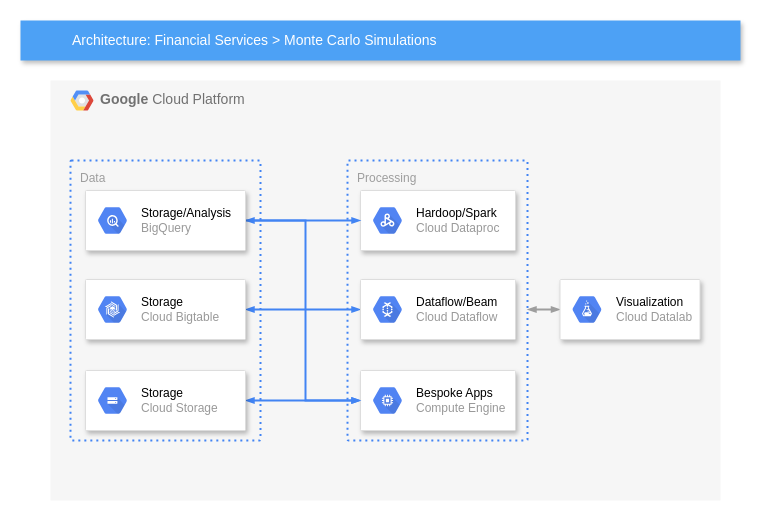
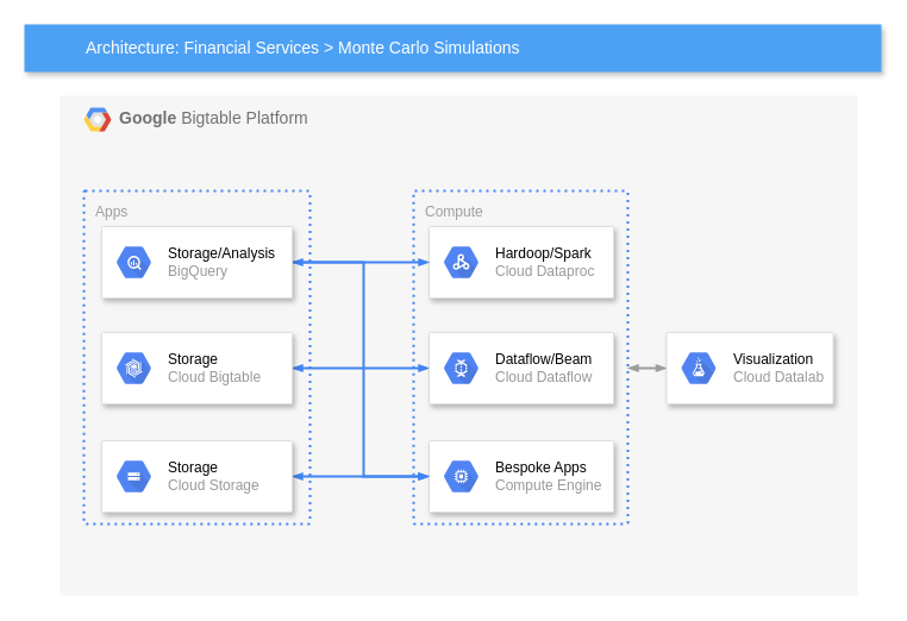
- <mxCell id="2" value="&lt;b&gt;Google &lt;/b&gt;Cloud Platform" style="fillColor=#F6F6F6;strokeColor=none;shadow=0;gradientColor=none;fontSize=14;align=left;spacing=10;fontColor=#717171;9E9E9E;verticalAlign=top;spacingTop=-4;fontStyle=0;spacingLeft=40;html=1;" parent="1" vertex="1"><mxGeometry x="50" y="80" width="670" height="420" as="geometry" /></mxCell>
+ <mxCell id="2" value="&lt;b&gt;Google &lt;/b&gt;Bigtable Platform" style="fillColor=#F6F6F6;strokeColor=none;shadow=0;gradientColor=none;fontSize=14;align=left;spacing=10;fontColor=#717171;9E9E9E;verticalAlign=top;spacingTop=-4;fontStyle=0;spacingLeft=40;html=1;" parent="1" vertex="1"><mxGeometry x="50" y="80" width="670" height="420" as="geometry" /></mxCell>
- <mxCell id="5" value="Data" style="rounded=1;absoluteArcSize=1;arcSize=2;html=1;strokeColor=#4284F3;gradientColor=none;shadow=0;dashed=1;fontSize=12;fontColor=#9E9E9E;align=left;verticalAlign=top;spacing=10;spacingTop=-4;fillColor=none;dashPattern=1 2;strokeWidth=2;" parent="1" vertex="1"><mxGeometry x="70" y="160" width="190" height="280" as="geometry" /></mxCell>
+ <mxCell id="5" value="Apps" style="rounded=1;absoluteArcSize=1;arcSize=2;html=1;strokeColor=#4284F3;gradientColor=none;shadow=0;dashed=1;fontSize=12;fontColor=#9E9E9E;align=left;verticalAlign=top;spacing=10;spacingTop=-4;fillColor=none;dashPattern=1 2;strokeWidth=2;" parent="1" vertex="1"><mxGeometry x="70" y="160" width="190" height="280" as="geometry" /></mxCell>
- <mxCell id="4" value="Processing" style="rounded=1;absoluteArcSize=1;arcSize=2;html=1;strokeColor=#4284F3;gradientColor=none;shadow=0;dashed=1;fontSize=12;fontColor=#9E9E9E;align=left;verticalAlign=top;spacing=10;spacingTop=-4;fillColor=none;dashPattern=1 2;strokeWidth=2;" parent="1" vertex="1"><mxGeometry x="347" y="160" width="180" height="280" as="geometry" /></mxCell>
+ <mxCell id="4" value="Compute" style="rounded=1;absoluteArcSize=1;arcSize=2;html=1;strokeColor=#4284F3;gradientColor=none;shadow=0;dashed=1;fontSize=12;fontColor=#9E9E9E;align=left;verticalAlign=top;spacing=10;spacingTop=-4;fillColor=none;dashPattern=1 2;strokeWidth=2;" parent="1" vertex="1"><mxGeometry x="347" y="160" width="180" height="280" as="geometry" /></mxCell>
